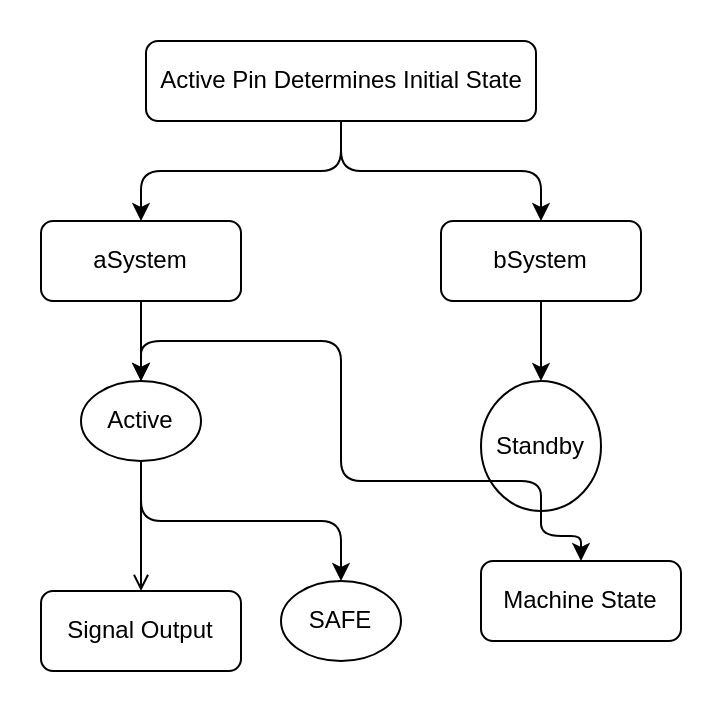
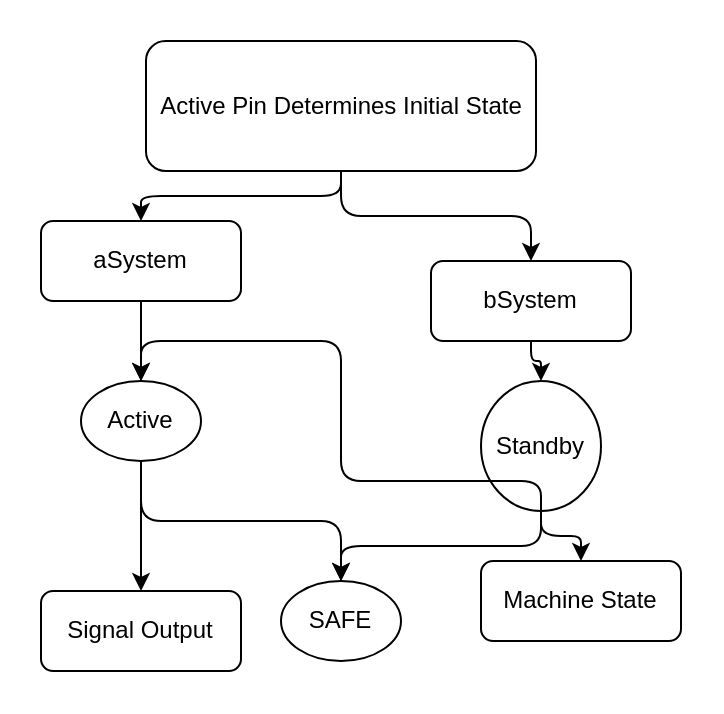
- <mxCell id="7" value="Active Pin Determines Initial State" style="rounded=1;whiteSpace=wrap;html=1;" parent="1" vertex="1"><mxGeometry x="72.5" y="20" width="195" height="40" as="geometry" /></mxCell>
+ <mxCell id="7" value="Active Pin Determines Initial State" style="rounded=1;whiteSpace=wrap;html=1;" parent="1" vertex="1"><mxGeometry x="72.5" y="20" width="195" height="65" as="geometry" /></mxCell>
- <mxCell id="3" value="bSystem" style="rounded=1;whiteSpace=wrap;html=1;" parent="1" vertex="1"><mxGeometry x="220" y="110" width="100" height="40" as="geometry" /></mxCell>
+ <mxCell id="3" value="bSystem" style="rounded=1;whiteSpace=wrap;html=1;" parent="1" vertex="1"><mxGeometry x="215" y="130" width="100" height="40" as="geometry" /></mxCell>
+ <mxCell id="18" style="edgeStyle=orthogonalEdgeStyle;rounded=1;exitX=0.5;exitY=1;exitDx=0;exitDy=0;entryX=0.5;entryY=0;entryDx=0;entryDy=0;" parent="1" source="5" target="6" edge="1"><mxGeometry relative="1" as="geometry" /></mxCell>
- <mxCell id="14" style="edgeStyle=orthogonalEdgeStyle;rounded=1;exitX=0.5;exitY=1;exitDx=0;exitDy=0;entryX=0.5;entryY=0;entryDx=0;entryDy=0;endArrow=open;" parent="1" source="4" target="8" edge="1"><mxGeometry relative="1" as="geometry" /></mxCell>
+ <mxCell id="14" style="edgeStyle=orthogonalEdgeStyle;rounded=1;exitX=0.5;exitY=1;exitDx=0;exitDy=0;entryX=0.5;entryY=0;entryDx=0;entryDy=0;" parent="1" source="4" target="8" edge="1"><mxGeometry relative="1" as="geometry" /></mxCell>
